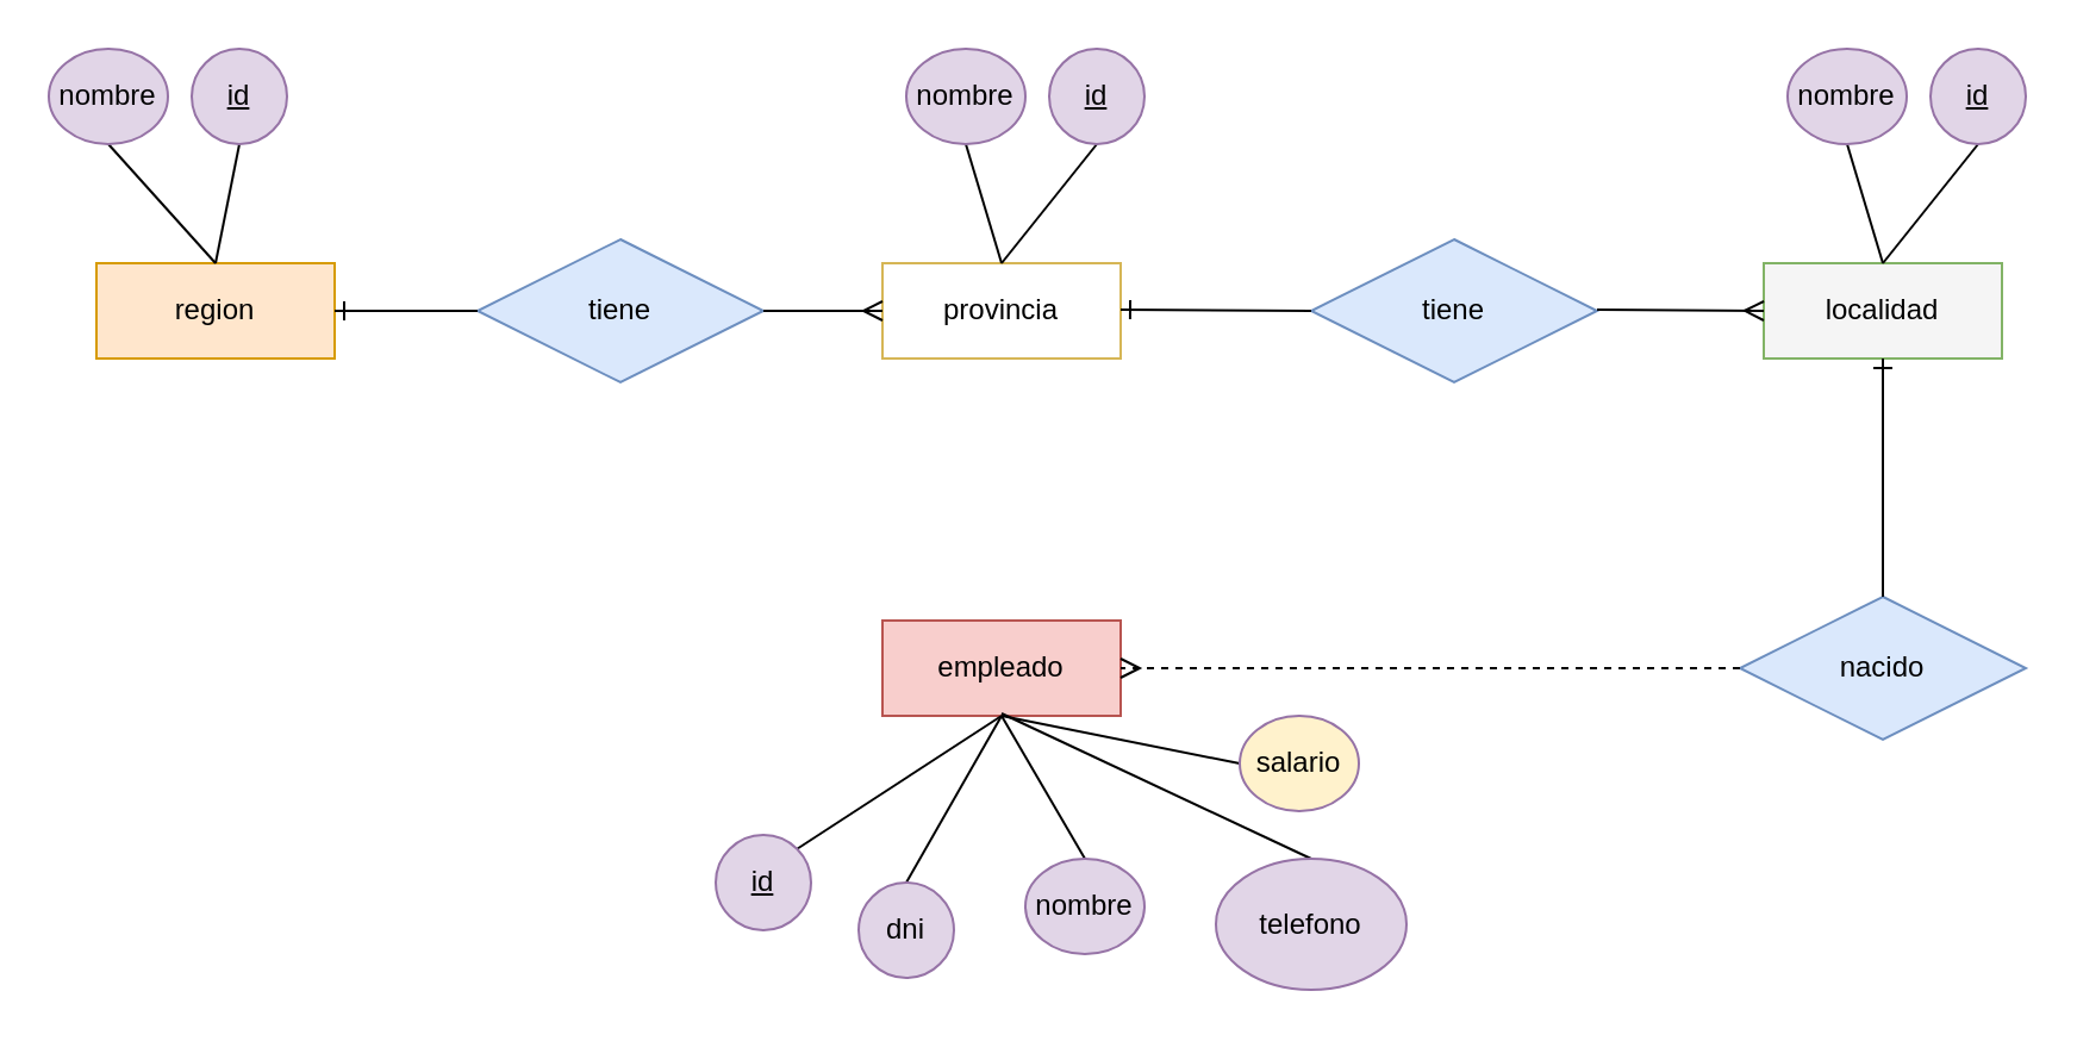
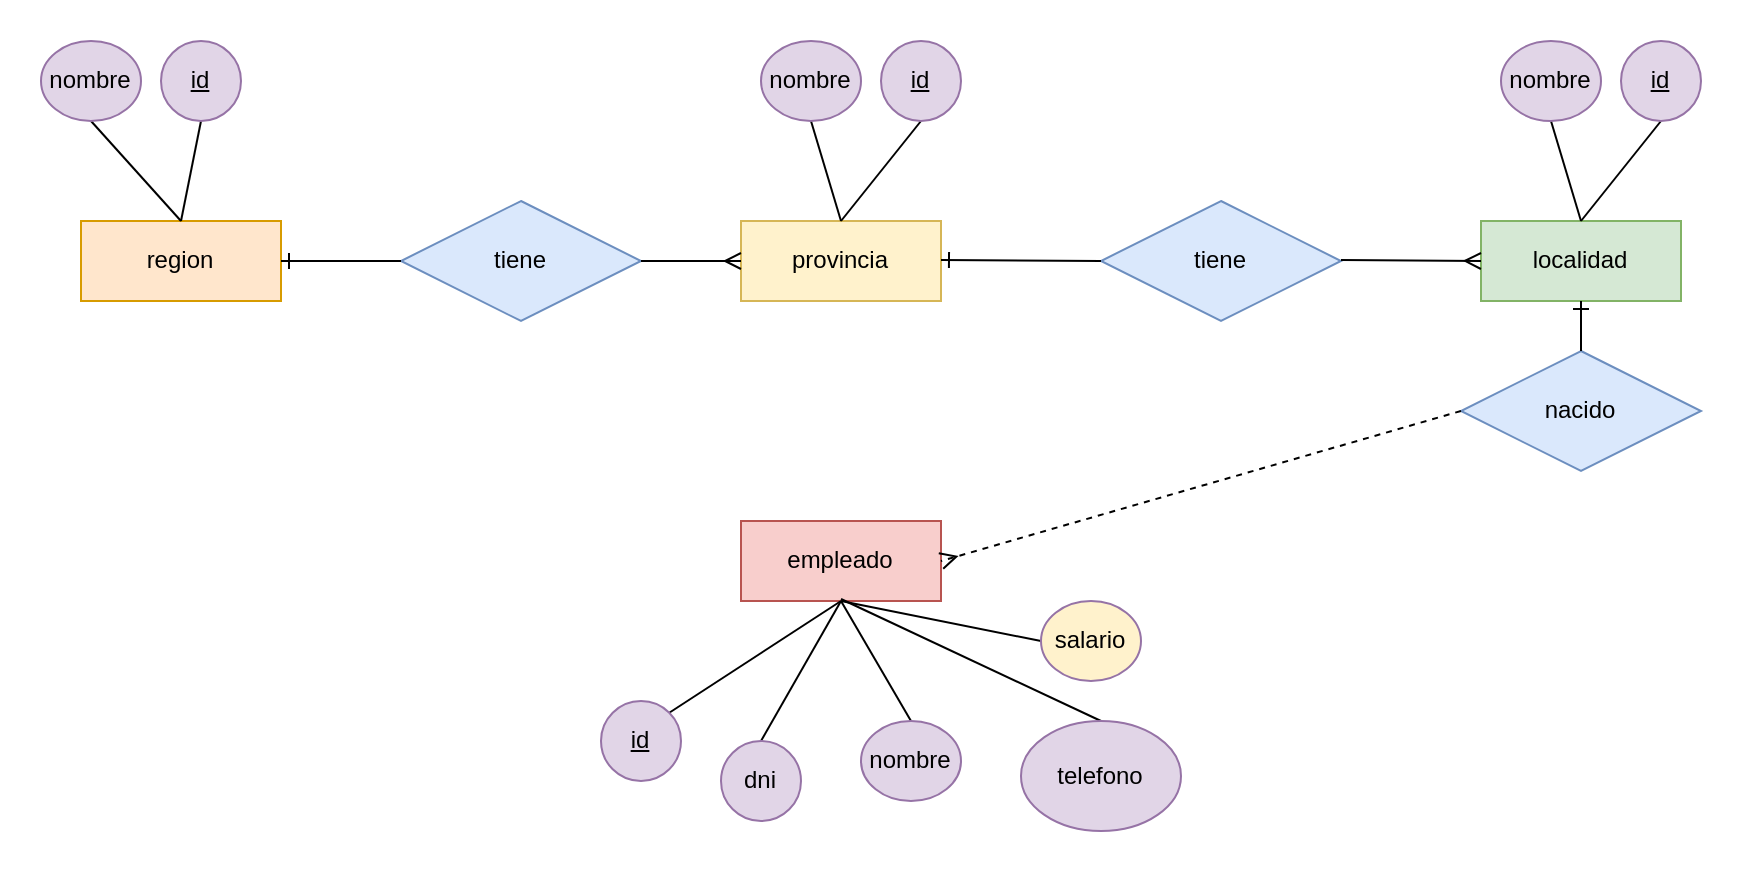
- <mxCell id="3" value="provincia" style="whiteSpace=wrap;html=1;align=center;fillColor=#ffffff;strokeColor=#d6b656;" vertex="1" parent="1"><mxGeometry x="370" y="110" width="100" height="40" as="geometry" /></mxCell>
+ <mxCell id="3" value="provincia" style="whiteSpace=wrap;html=1;align=center;fillColor=#fff2cc;strokeColor=#d6b656;" vertex="1" parent="1"><mxGeometry x="370" y="110" width="100" height="40" as="geometry" /></mxCell>
- <mxCell id="4" value="localidad" style="whiteSpace=wrap;html=1;align=center;fillColor=#f5f5f5;strokeColor=#82b366;" vertex="1" parent="1"><mxGeometry x="740" y="110" width="100" height="40" as="geometry" /></mxCell>
+ <mxCell id="4" value="localidad" style="whiteSpace=wrap;html=1;align=center;fillColor=#d5e8d4;strokeColor=#82b366;" vertex="1" parent="1"><mxGeometry x="740" y="110" width="100" height="40" as="geometry" /></mxCell>
- <mxCell id="30" value="nacido" style="shape=rhombus;perimeter=rhombusPerimeter;whiteSpace=wrap;html=1;align=center;fillColor=#dae8fc;strokeColor=#6c8ebf;" vertex="1" parent="1"><mxGeometry x="730" y="250" width="120" height="60" as="geometry" /></mxCell>
+ <mxCell id="30" value="nacido" style="shape=rhombus;perimeter=rhombusPerimeter;whiteSpace=wrap;html=1;align=center;fillColor=#dae8fc;strokeColor=#6c8ebf;" vertex="1" parent="1"><mxGeometry x="730" y="175" width="120" height="60" as="geometry" /></mxCell>
